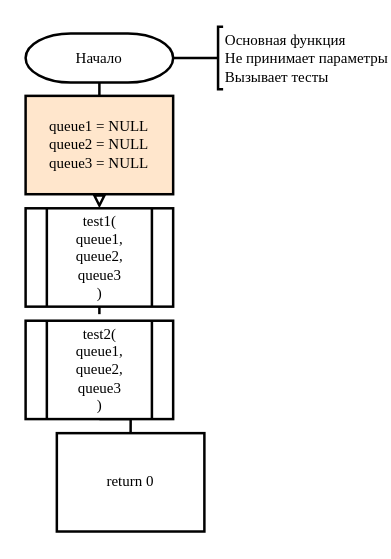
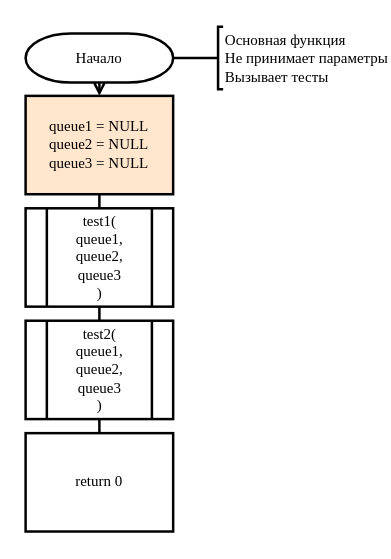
- <mxCell id="2" style="edgeStyle=orthogonalEdgeStyle;rounded=0;orthogonalLoop=1;jettySize=auto;html=1;exitX=0.5;exitY=1;exitDx=0;exitDy=0;exitPerimeter=0;entryX=0.5;entryY=0;entryDx=0;entryDy=0;endArrow=none;endFill=0;strokeWidth=2;fontSize=12;fontFamily=Times New Roman;" edge="1" parent="1" source="3" target="5"><mxGeometry relative="1" as="geometry" /></mxCell>
+ <mxCell id="2" style="edgeStyle=orthogonalEdgeStyle;rounded=0;orthogonalLoop=1;jettySize=auto;html=1;exitX=0.5;exitY=1;exitDx=0;exitDy=0;exitPerimeter=0;entryX=0.5;entryY=0;entryDx=0;entryDy=0;endArrow=open;endFill=0;strokeWidth=2;fontSize=12;fontFamily=Times New Roman;" edge="1" parent="1" source="3" target="5"><mxGeometry relative="1" as="geometry" /></mxCell>
- <mxCell id="4" style="edgeStyle=orthogonalEdgeStyle;rounded=0;orthogonalLoop=1;jettySize=auto;html=1;exitX=0.5;exitY=1;exitDx=0;exitDy=0;entryX=0.5;entryY=0;entryDx=0;entryDy=0;endArrow=block;endFill=0;strokeWidth=2;fontSize=12;fontFamily=Times New Roman;" edge="1" parent="1" source="5" target="7"><mxGeometry relative="1" as="geometry" /></mxCell>
+ <mxCell id="4" style="edgeStyle=orthogonalEdgeStyle;rounded=0;orthogonalLoop=1;jettySize=auto;html=1;exitX=0.5;exitY=1;exitDx=0;exitDy=0;entryX=0.5;entryY=0;entryDx=0;entryDy=0;endArrow=none;endFill=0;strokeWidth=2;fontSize=12;fontFamily=Times New Roman;" edge="1" parent="1" source="5" target="7"><mxGeometry relative="1" as="geometry" /></mxCell>
- <mxCell id="6" style="edgeStyle=orthogonalEdgeStyle;rounded=0;orthogonalLoop=1;jettySize=auto;html=1;exitX=0.5;exitY=1;exitDx=0;exitDy=0;entryX=0.5;entryY=0;entryDx=0;entryDy=0;endArrow=none;endFill=0;strokeWidth=2;fontSize=12;fontFamily=Times New Roman;dashed=1;" edge="1" parent="1" source="7" target="9"><mxGeometry relative="1" as="geometry" /></mxCell>
+ <mxCell id="6" style="edgeStyle=orthogonalEdgeStyle;rounded=0;orthogonalLoop=1;jettySize=auto;html=1;exitX=0.5;exitY=1;exitDx=0;exitDy=0;entryX=0.5;entryY=0;entryDx=0;entryDy=0;endArrow=none;endFill=0;strokeWidth=2;fontSize=12;fontFamily=Times New Roman;" edge="1" parent="1" source="7" target="9"><mxGeometry relative="1" as="geometry" /></mxCell>
- <mxCell id="10" value="return 0" style="rounded=0;whiteSpace=wrap;html=1;absoluteArcSize=1;arcSize=14;strokeWidth=2;fontSize=12;fontFamily=Times New Roman;" vertex="1" parent="1"><mxGeometry x="45" y="346" width="118.11" height="78.74" as="geometry" /></mxCell>
+ <mxCell id="10" value="return 0" style="rounded=0;whiteSpace=wrap;html=1;absoluteArcSize=1;arcSize=14;strokeWidth=2;fontSize=12;fontFamily=Times New Roman;" vertex="1" parent="1"><mxGeometry x="20" y="346" width="118.11" height="78.74" as="geometry" /></mxCell>
